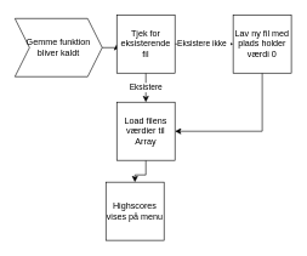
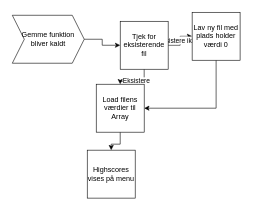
- <mxCell id="6" value="Tjek for eksisterende fil" style="whiteSpace=wrap;html=1;aspect=fixed;" vertex="1" parent="1"><mxGeometry x="160" y="20" width="80" height="80" as="geometry" /></mxCell>
+ <mxCell id="6" value="Tjek for eksisterende fil" style="whiteSpace=wrap;html=1;aspect=fixed;" vertex="1" parent="1"><mxGeometry x="200" y="35" width="80" height="80" as="geometry" /></mxCell>
